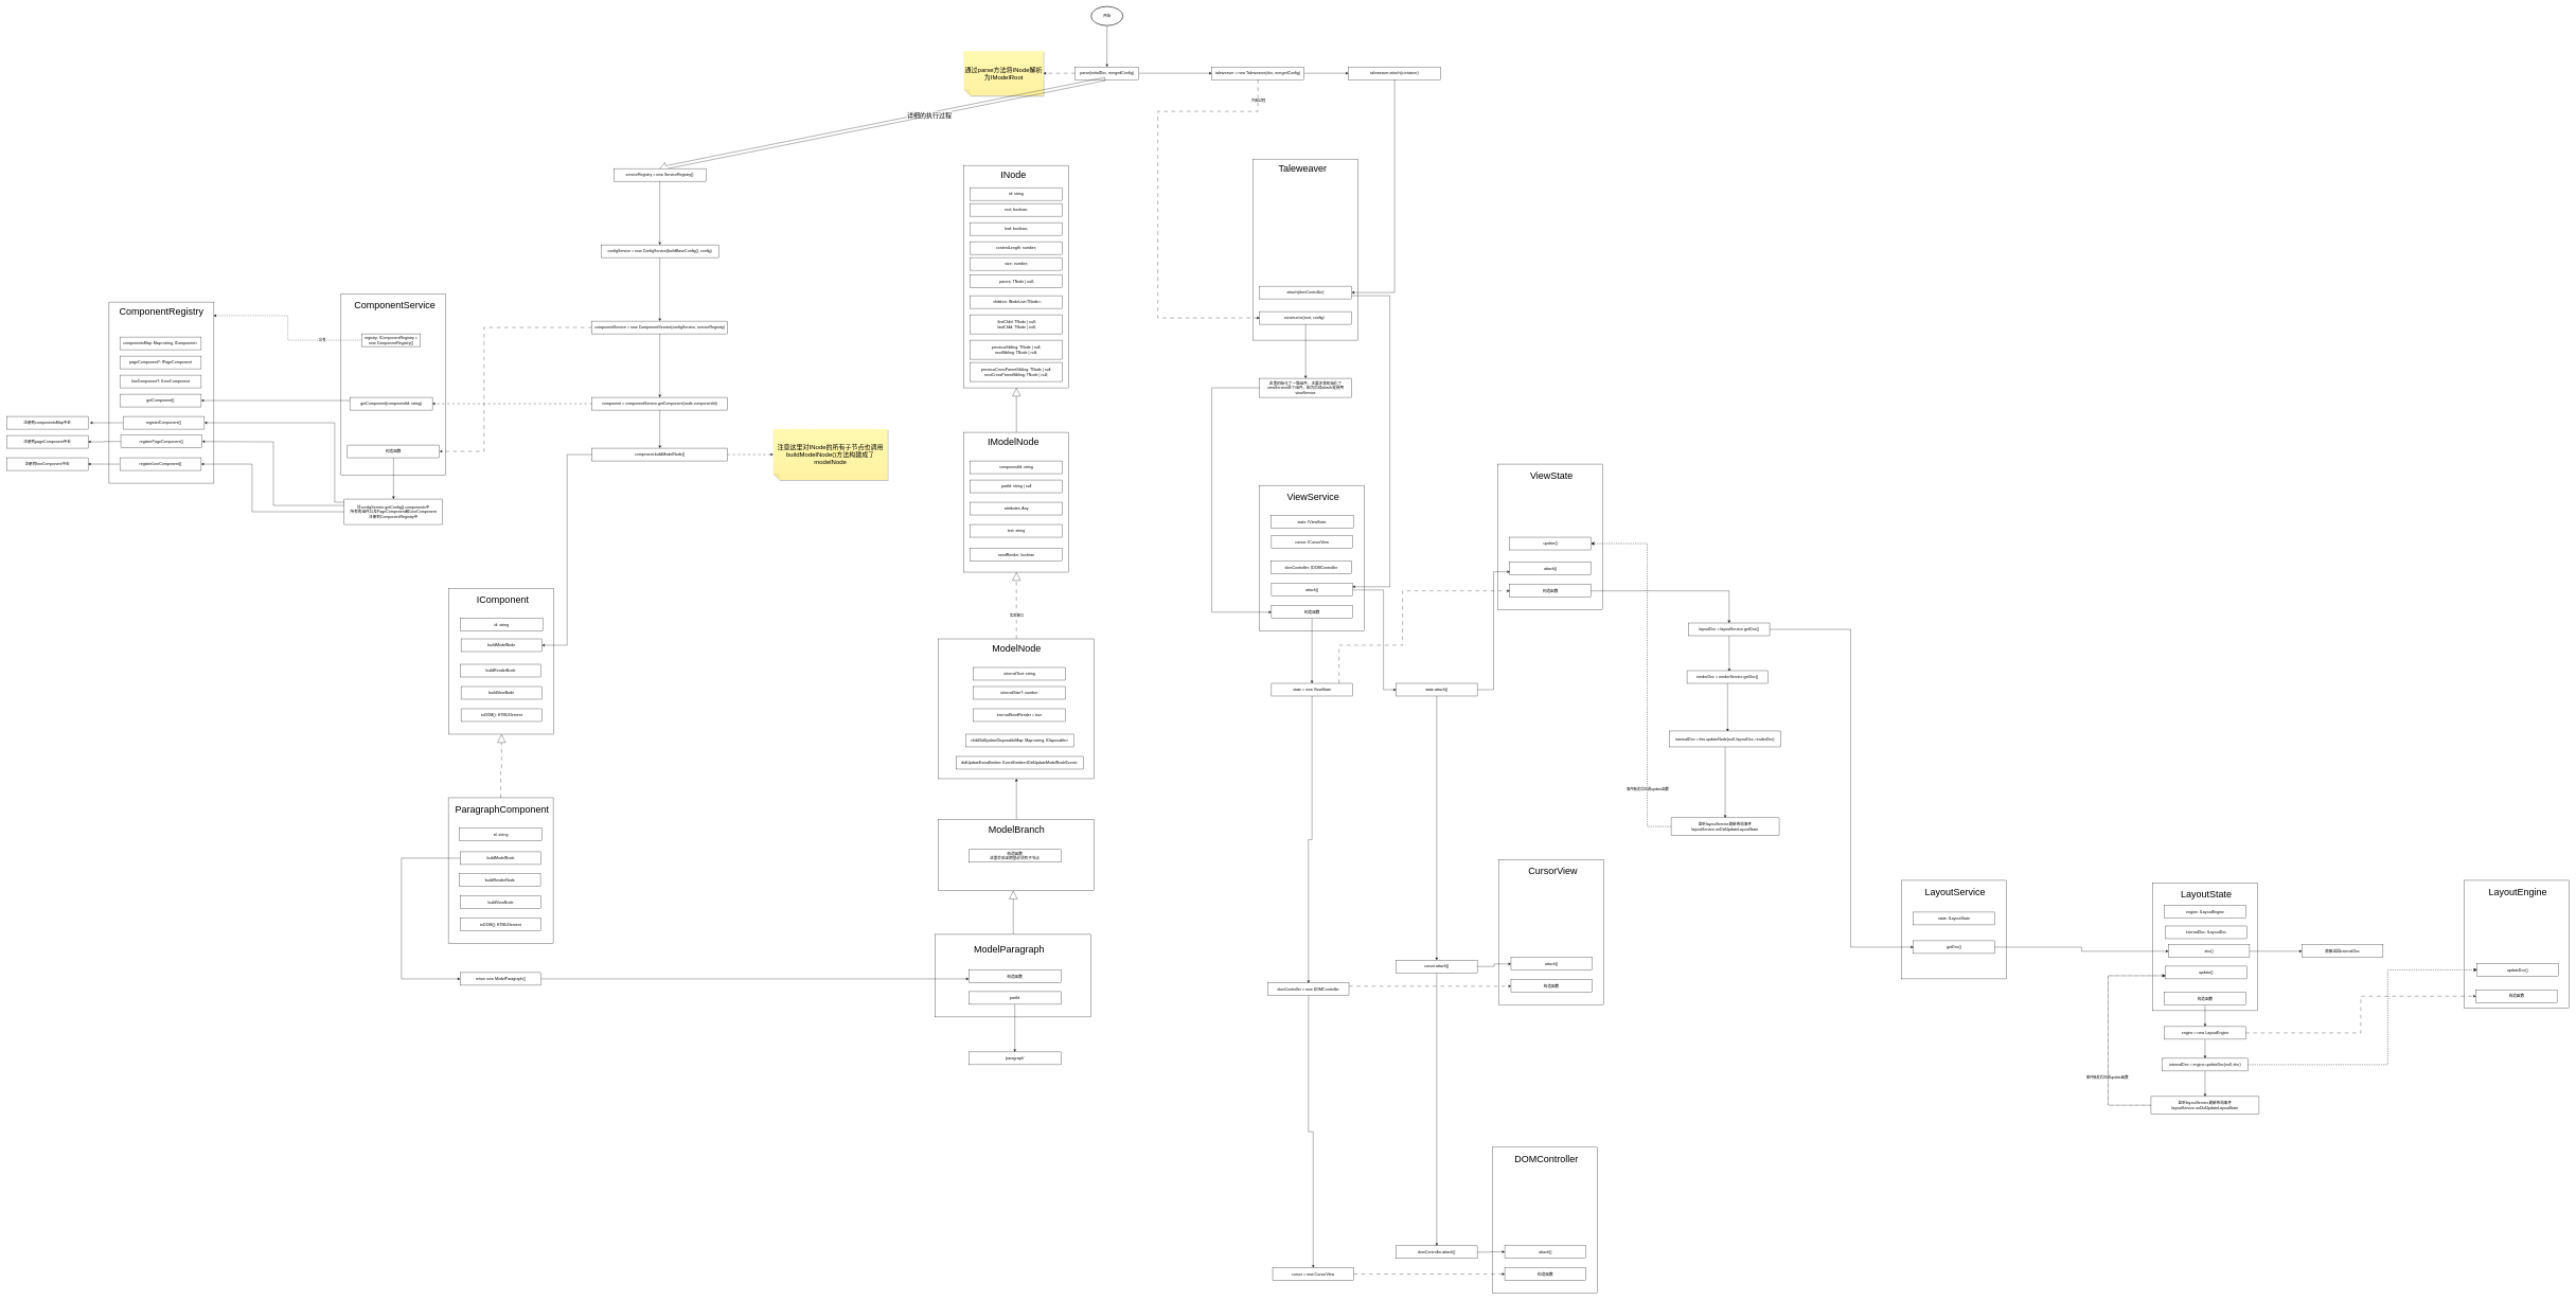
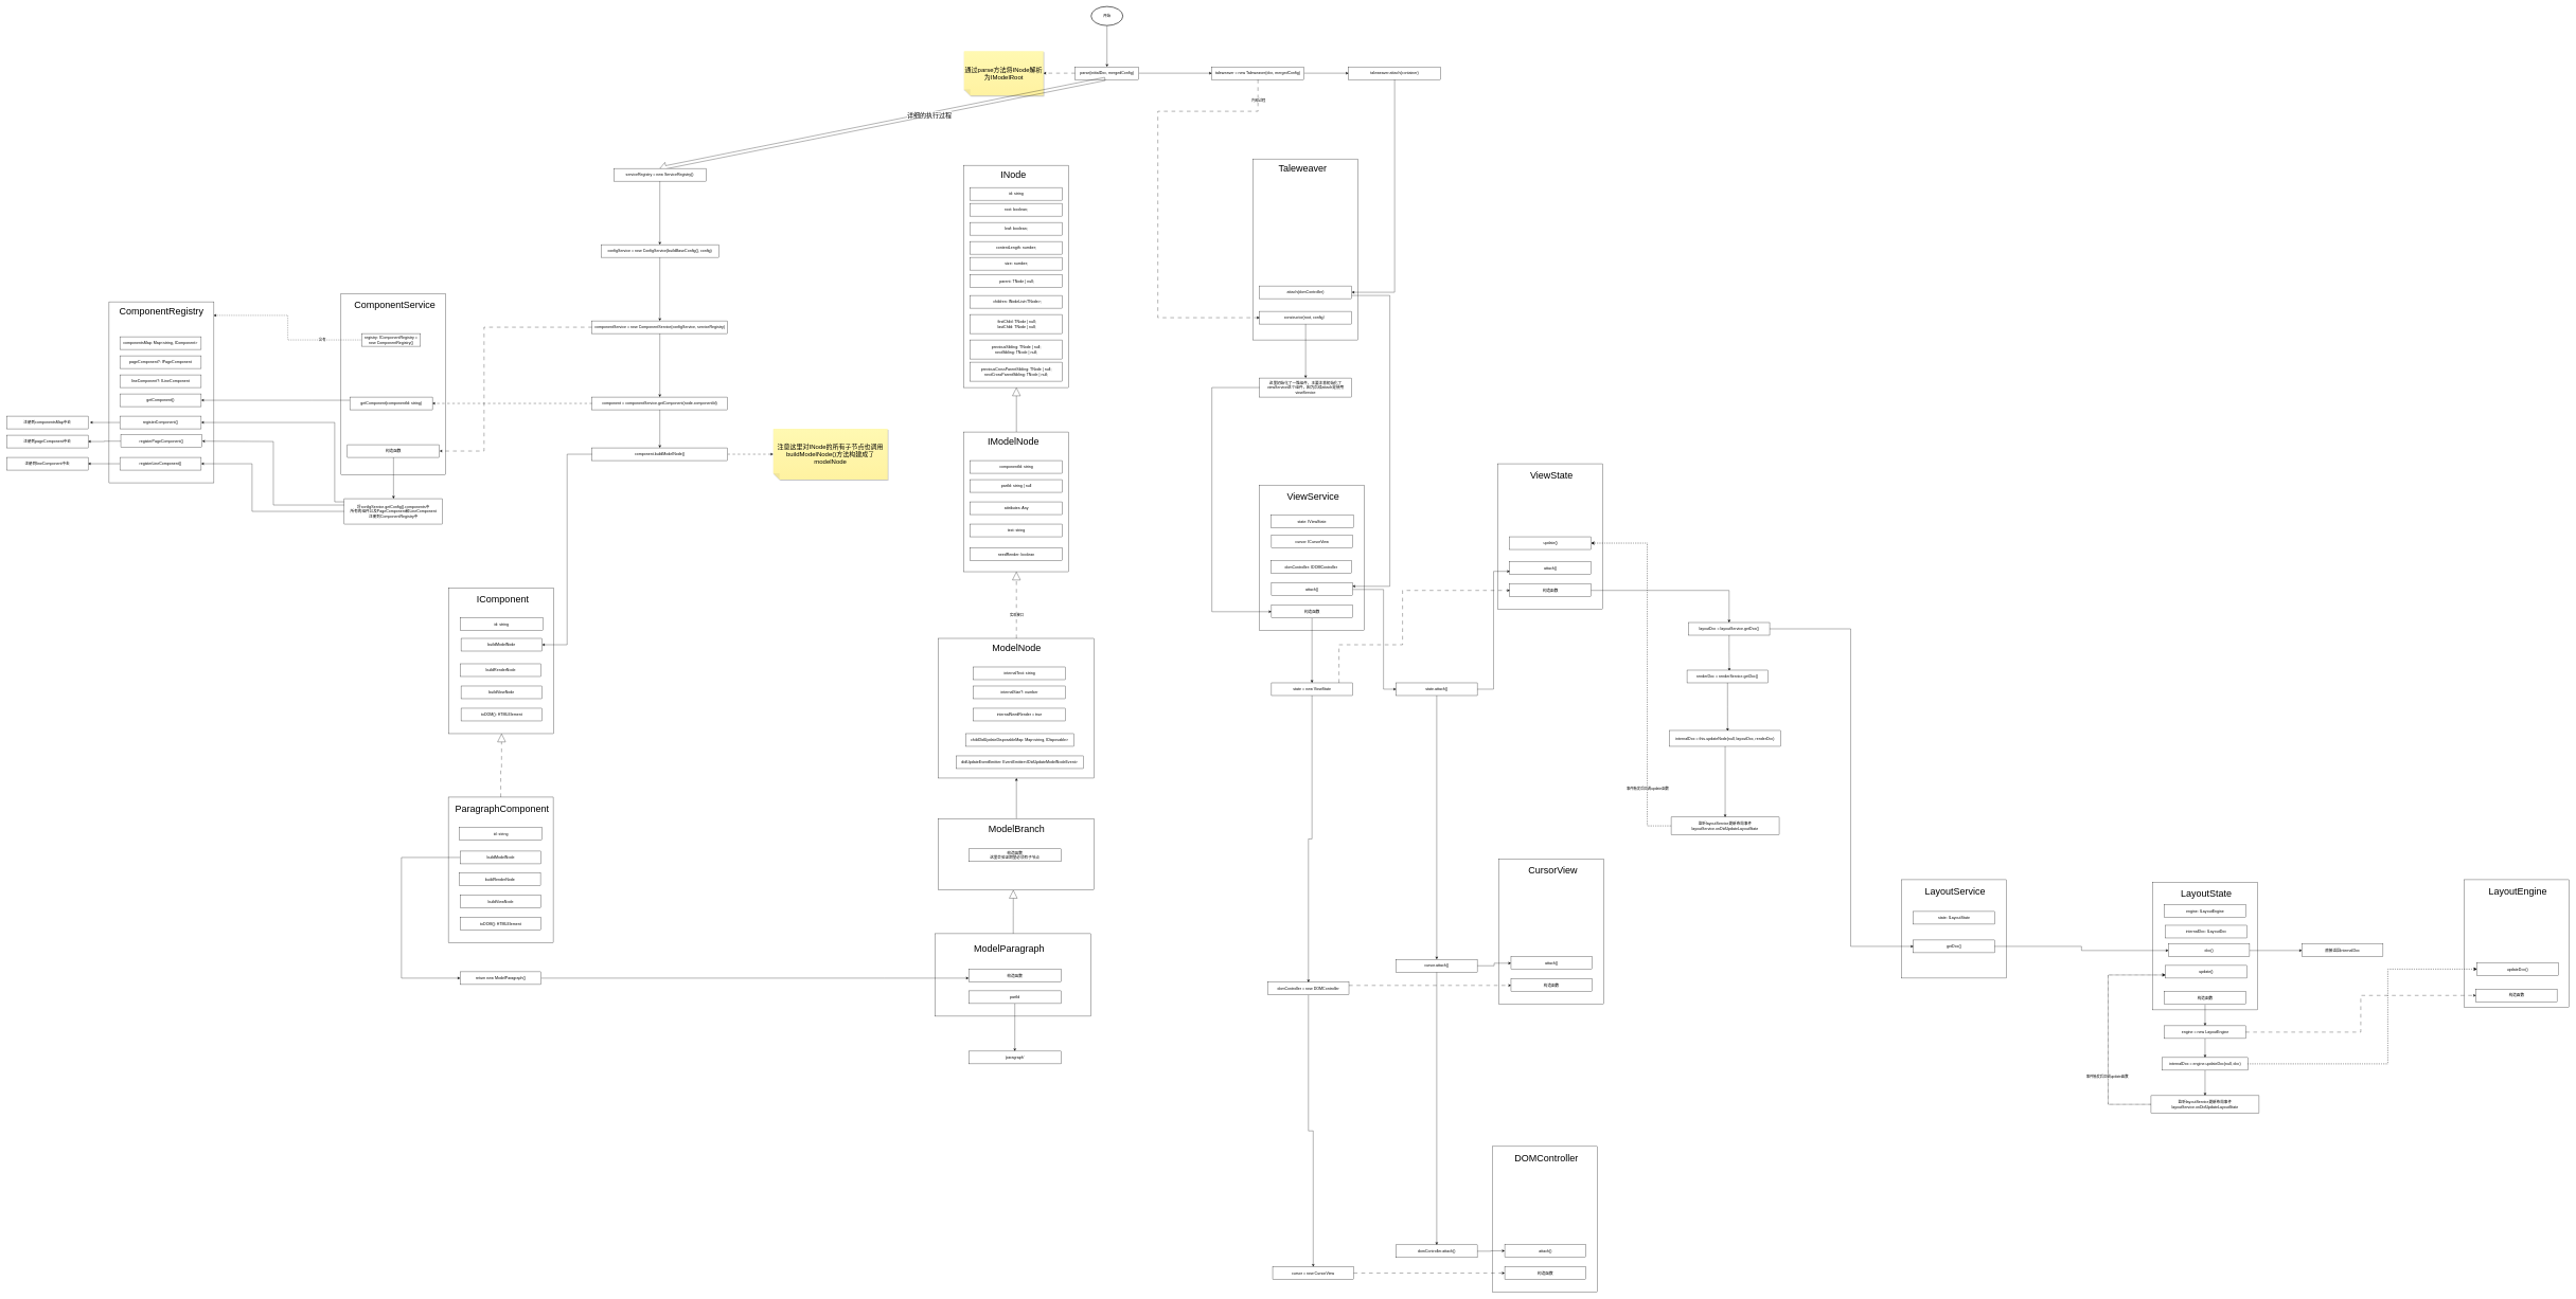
- <mxCell id="72" value="registerComponent()" style="rounded=0;whiteSpace=wrap;html=1;" vertex="1" parent="1"><mxGeometry x="386" y="1310" width="256" height="40" as="geometry" /></mxCell>
+ <mxCell id="72" value="registerComponent()" style="rounded=0;whiteSpace=wrap;html=1;" vertex="1" parent="1"><mxGeometry x="376" y="1310" width="256" height="40" as="geometry" /></mxCell>
